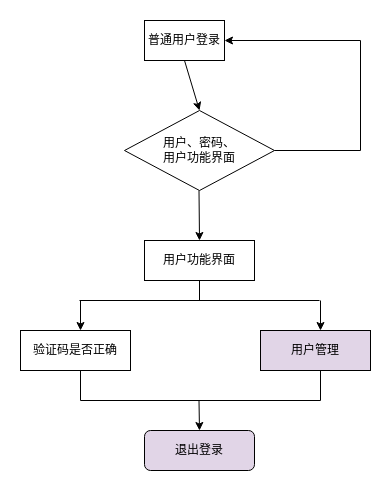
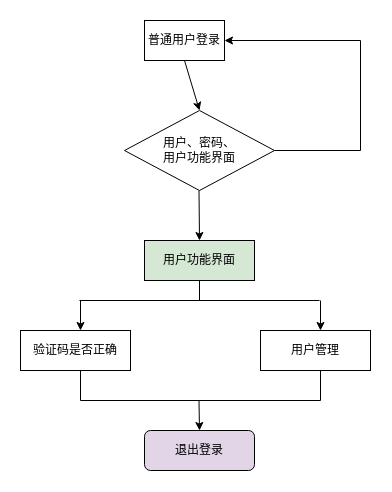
- <mxCell id="7" value="用户功能界面" style="rounded=0;whiteSpace=wrap;html=1;" vertex="1" parent="1"><mxGeometry x="144" y="240" width="110" height="40" as="geometry" /></mxCell>
+ <mxCell id="7" value="用户功能界面" style="rounded=0;whiteSpace=wrap;html=1;fillColor=#d5e8d4;" vertex="1" parent="1"><mxGeometry x="144" y="240" width="110" height="40" as="geometry" /></mxCell>
- <mxCell id="13" value="用户管理" style="rounded=0;whiteSpace=wrap;html=1;fillColor=#e1d5e7;" vertex="1" parent="1"><mxGeometry x="260" y="330" width="110" height="40" as="geometry" /></mxCell>
+ <mxCell id="13" value="用户管理" style="rounded=0;whiteSpace=wrap;html=1;" vertex="1" parent="1"><mxGeometry x="260" y="330" width="110" height="40" as="geometry" /></mxCell>
